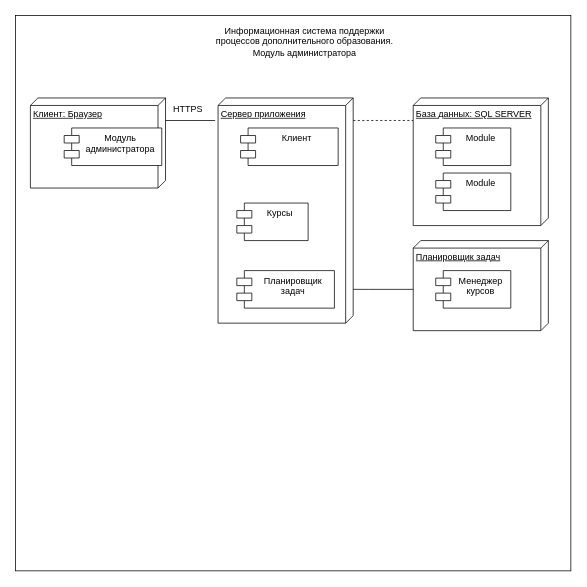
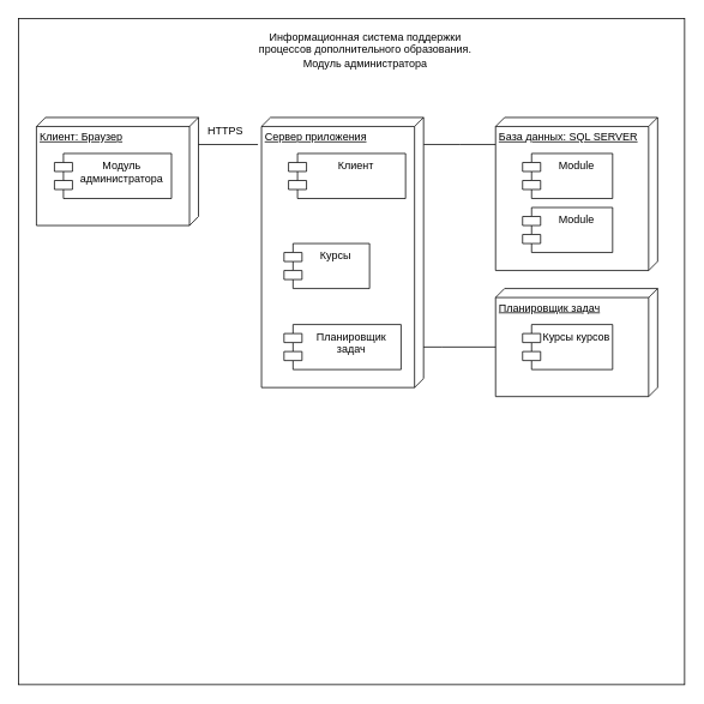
- <mxCell id="5" style="edgeStyle=orthogonalEdgeStyle;rounded=0;orthogonalLoop=1;jettySize=auto;html=1;endArrow=none;endFill=0;dashed=1;" edge="1" parent="1" source="6" target="12"><mxGeometry relative="1" as="geometry"><Array as="points"><mxPoint x="510" y="160" /><mxPoint x="510" y="160" /></Array></mxGeometry></mxCell>
+ <mxCell id="5" style="edgeStyle=orthogonalEdgeStyle;rounded=0;orthogonalLoop=1;jettySize=auto;html=1;endArrow=none;endFill=0;" edge="1" parent="1" source="6" target="12"><mxGeometry relative="1" as="geometry"><Array as="points"><mxPoint x="510" y="160" /><mxPoint x="510" y="160" /></Array></mxGeometry></mxCell>
- <mxCell id="4" value="Модуль администратора" style="shape=module;align=left;spacingLeft=20;align=center;verticalAlign=top;whiteSpace=wrap;html=1;" vertex="1" parent="1"><mxGeometry x="85" y="170" width="130" height="50" as="geometry" /></mxCell>
+ <mxCell id="4" value="Модуль администратора" style="shape=module;align=left;spacingLeft=20;align=center;verticalAlign=top;whiteSpace=wrap;html=1;" vertex="1" parent="1"><mxGeometry x="60" y="170" width="130" height="50" as="geometry" /></mxCell>
- <mxCell id="16" value="Менеджер курсов" style="shape=module;align=left;spacingLeft=20;align=center;verticalAlign=top;whiteSpace=wrap;html=1;" vertex="1" parent="1"><mxGeometry x="580" y="360" width="100" height="50" as="geometry" /></mxCell>
+ <mxCell id="16" value="Курсы курсов" style="shape=module;align=left;spacingLeft=20;align=center;verticalAlign=top;whiteSpace=wrap;html=1;" vertex="1" parent="1"><mxGeometry x="580" y="360" width="100" height="50" as="geometry" /></mxCell>
